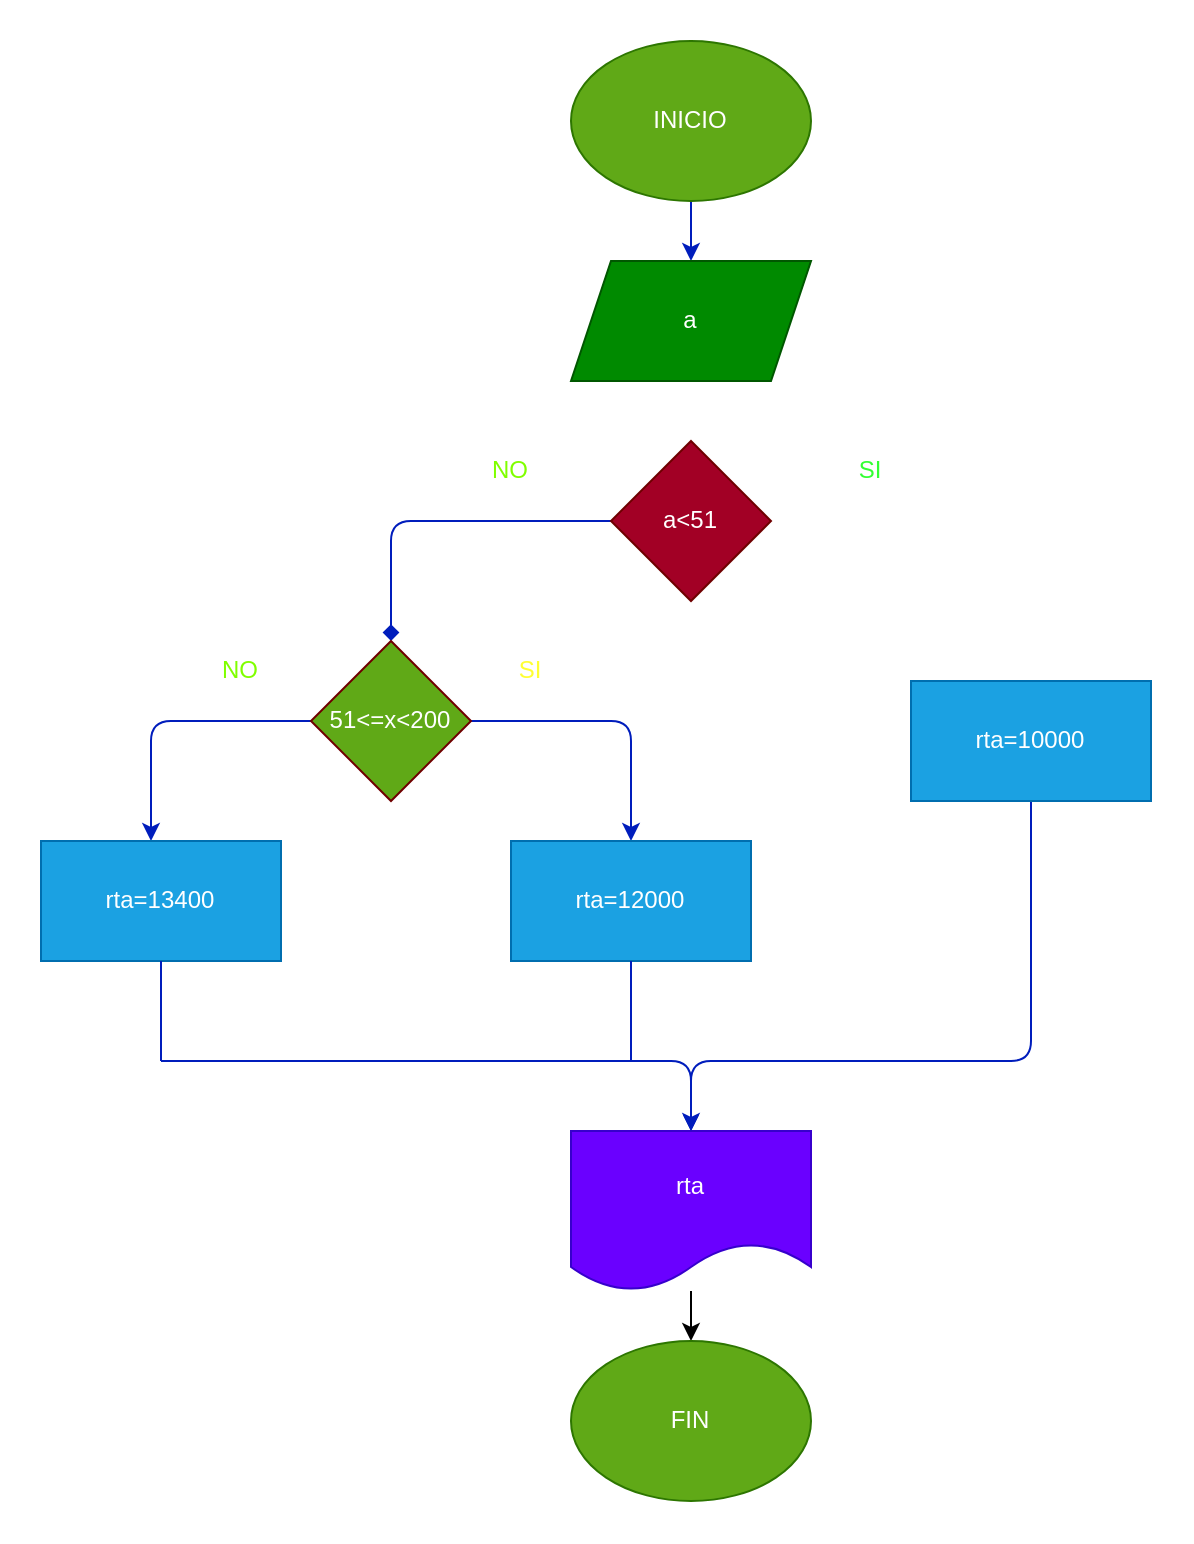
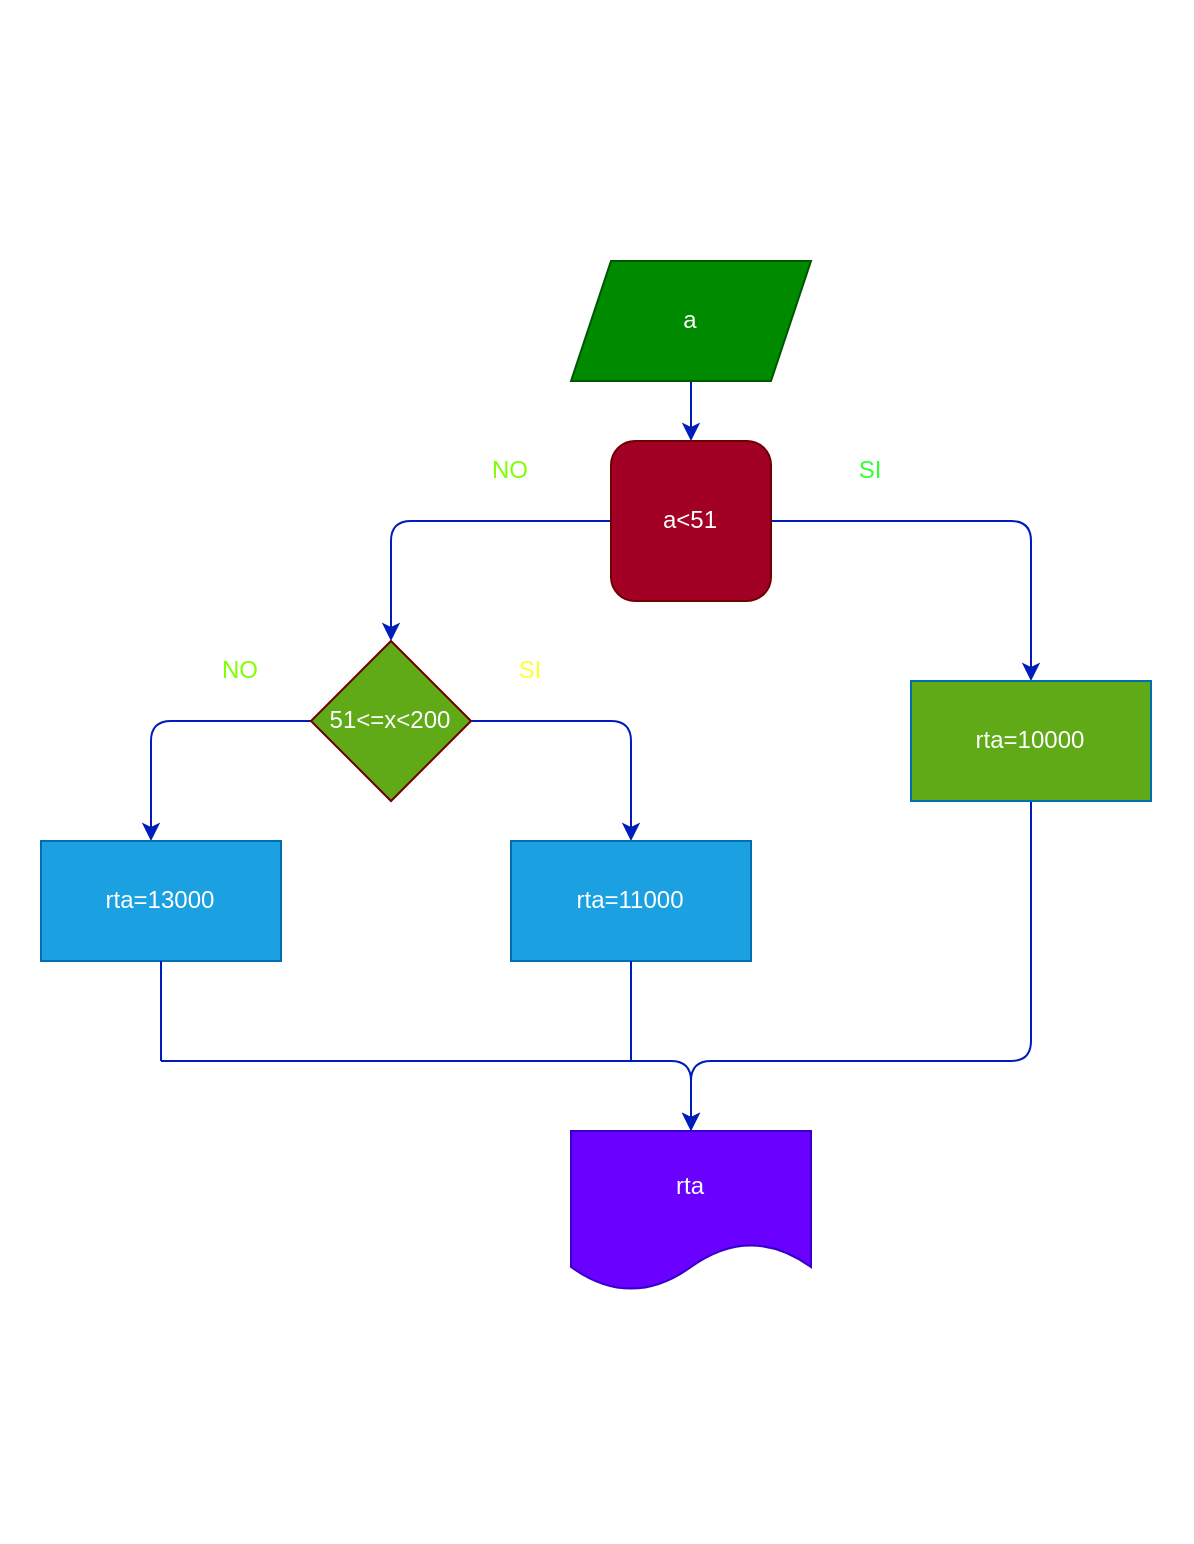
- <mxCell id="3" value="INICIO" style="ellipse;whiteSpace=wrap;html=1;fillColor=#60a917;fontColor=#ffffff;strokeColor=#2D7600;" parent="1" vertex="1"><mxGeometry x="285" width="120" height="80" as="geometry" y="20" /></mxCell>
- <mxCell id="2" value="" style="edgeStyle=none;html=1;fillColor=#0050ef;strokeColor=#001DBC;" parent="1" source="3" target="5" edge="1"><mxGeometry relative="1" as="geometry" /></mxCell>
+ <mxCell id="4" value="" style="edgeStyle=none;html=1;fillColor=#0050ef;strokeColor=#001DBC;" parent="1" source="5" target="8" edge="1"><mxGeometry relative="1" as="geometry" /></mxCell>
- <mxCell id="8" value="a&amp;lt;51" style="rhombus;whiteSpace=wrap;html=1;fillColor=#a20025;fontColor=#ffffff;strokeColor=#6F0000;" parent="1" vertex="1"><mxGeometry x="305" y="220" width="80" height="80" as="geometry" /></mxCell>
+ <mxCell id="8" value="a&amp;lt;51" style="whiteSpace=wrap;html=1;fillColor=#a20025;fontColor=#ffffff;strokeColor=#6F0000;rounded=1;" parent="1" vertex="1"><mxGeometry x="305" y="220" width="80" height="80" as="geometry" /></mxCell>
+ <mxCell id="6" value="" style="edgeStyle=none;html=1;fillColor=#0050ef;strokeColor=#001DBC;" parent="1" source="8" target="10" edge="1"><mxGeometry relative="1" as="geometry"><Array as="points"><mxPoint x="515" y="260" /></Array></mxGeometry></mxCell>
- <mxCell id="7" value="" style="edgeStyle=none;html=1;fillColor=#0050ef;strokeColor=#001DBC;endArrow=diamond;" parent="1" source="8" target="13" edge="1"><mxGeometry relative="1" as="geometry"><Array as="points"><mxPoint x="195" y="260" /></Array></mxGeometry></mxCell>
+ <mxCell id="7" value="" style="edgeStyle=none;html=1;fillColor=#0050ef;strokeColor=#001DBC;" parent="1" source="8" target="13" edge="1"><mxGeometry relative="1" as="geometry"><Array as="points"><mxPoint x="195" y="260" /></Array></mxGeometry></mxCell>
- <mxCell id="10" value="rta=10000" style="whiteSpace=wrap;html=1;fillColor=#1ba1e2;fontColor=#ffffff;strokeColor=#006EAF;" parent="1" vertex="1"><mxGeometry x="455" y="340" width="120" height="60" as="geometry" /></mxCell>
+ <mxCell id="10" value="rta=10000" style="whiteSpace=wrap;html=1;fillColor=#60a917;fontColor=#ffffff;strokeColor=#006EAF;" parent="1" vertex="1"><mxGeometry x="455" y="340" width="120" height="60" as="geometry" /></mxCell>
- <mxCell id="9" style="edgeStyle=none;html=1;entryX=0.5;entryY=0;entryDx=0;entryDy=0;fontColor=#33FF33;fillColor=#0050ef;strokeColor=#001DBC;endArrow=open;" parent="1" source="10" target="17" edge="1"><mxGeometry relative="1" as="geometry"><Array as="points"><mxPoint x="515" y="530" /><mxPoint x="345" y="530" /></Array></mxGeometry></mxCell>
+ <mxCell id="9" style="edgeStyle=none;html=1;entryX=0.5;entryY=0;entryDx=0;entryDy=0;fontColor=#33FF33;fillColor=#0050ef;strokeColor=#001DBC;" parent="1" source="10" target="17" edge="1"><mxGeometry relative="1" as="geometry"><Array as="points"><mxPoint x="515" y="530" /><mxPoint x="345" y="530" /></Array></mxGeometry></mxCell>
- <mxCell id="15" value="rta=13400" style="whiteSpace=wrap;html=1;fillColor=#1ba1e2;fontColor=#ffffff;strokeColor=#006EAF;" parent="1" vertex="1"><mxGeometry x="20" y="420" width="120" height="60" as="geometry" /></mxCell>
+ <mxCell id="15" value="rta=13000" style="whiteSpace=wrap;html=1;fillColor=#1ba1e2;fontColor=#ffffff;strokeColor=#006EAF;" parent="1" vertex="1"><mxGeometry x="20" y="420" width="120" height="60" as="geometry" /></mxCell>
- <mxCell id="14" value="rta=12000" style="whiteSpace=wrap;html=1;fillColor=#1ba1e2;fontColor=#ffffff;strokeColor=#006EAF;" parent="1" vertex="1"><mxGeometry x="255" y="420" width="120" height="60" as="geometry" /></mxCell>
+ <mxCell id="14" value="rta=11000" style="whiteSpace=wrap;html=1;fillColor=#1ba1e2;fontColor=#ffffff;strokeColor=#006EAF;" parent="1" vertex="1"><mxGeometry x="255" y="420" width="120" height="60" as="geometry" /></mxCell>
- <mxCell id="16" style="edgeStyle=none;html=1;" parent="1" source="17" target="18" edge="1"><mxGeometry relative="1" as="geometry" /></mxCell>
- <mxCell id="18" value="FIN" style="ellipse;whiteSpace=wrap;html=1;fillColor=#60a917;fontColor=#ffffff;strokeColor=#2D7600;" parent="1" vertex="1"><mxGeometry x="285" y="670" width="120" height="80" as="geometry" /></mxCell>
